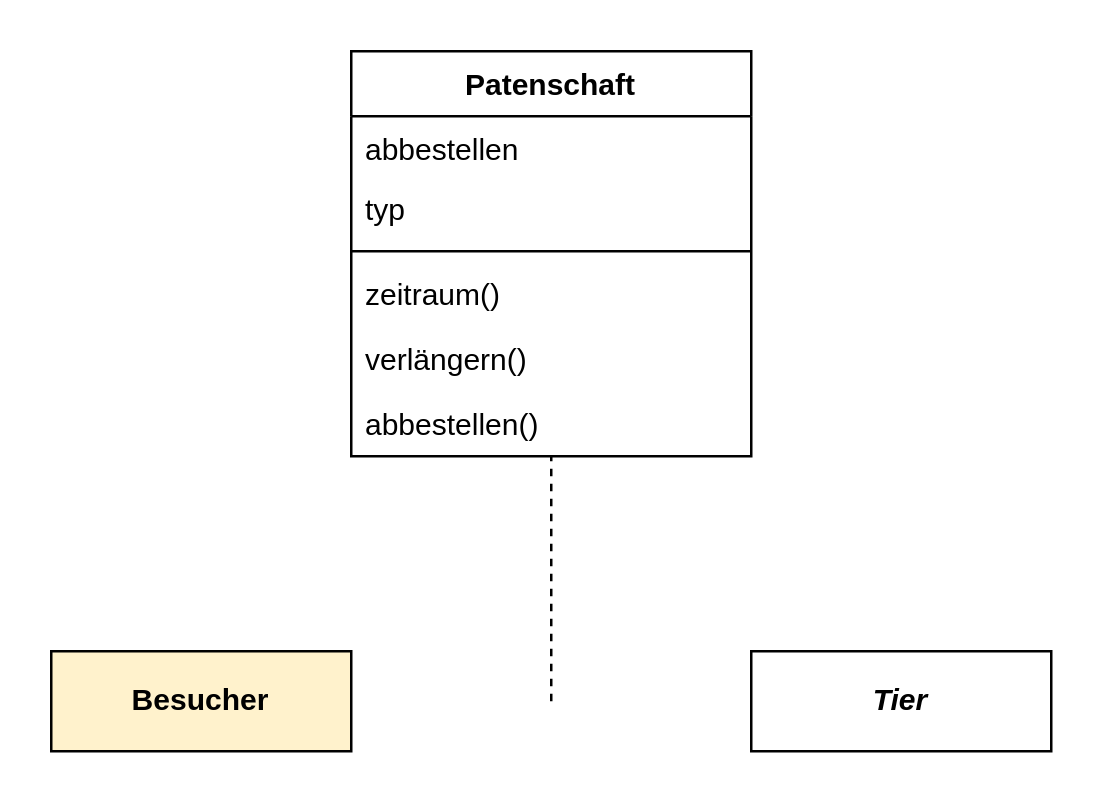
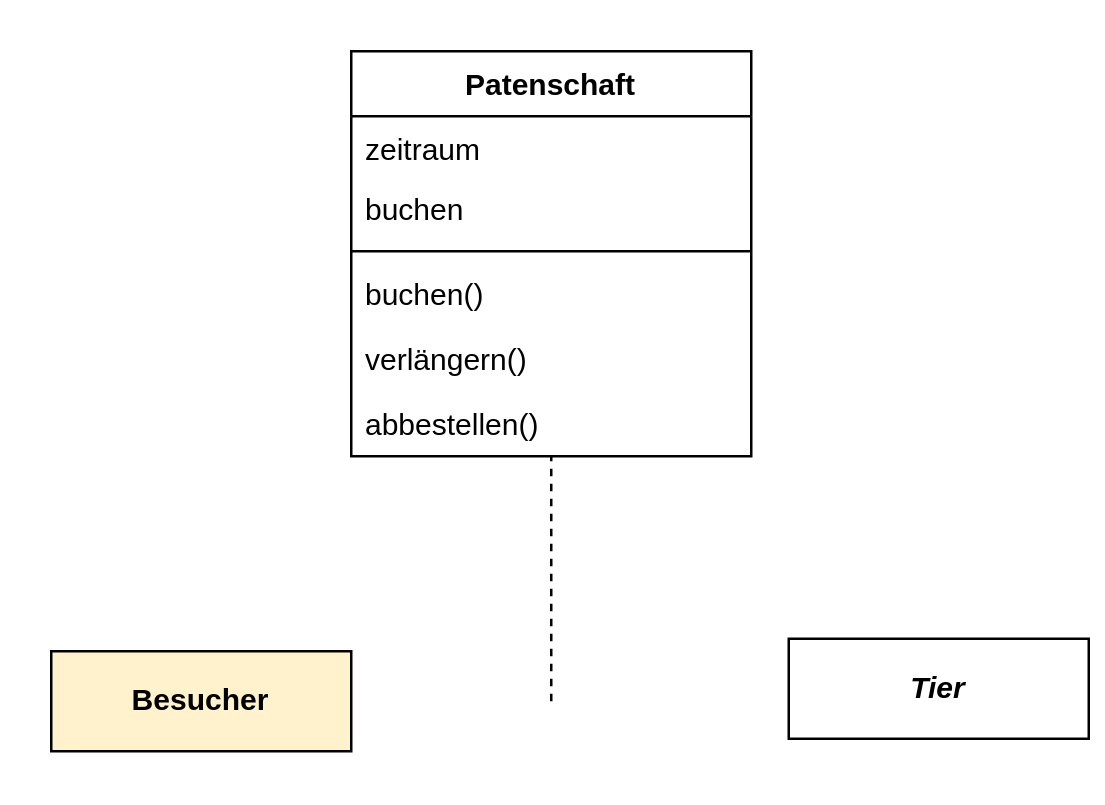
- <mxCell id="3" value="abbestellen" style="text;strokeColor=none;fillColor=none;align=left;verticalAlign=top;spacingLeft=4;spacingRight=4;overflow=hidden;rotatable=0;points=[[0,0.5],[1,0.5]];portConstraint=eastwest;whiteSpace=wrap;html=1;" parent="2" vertex="1"><mxGeometry y="26" width="160" height="24" as="geometry" /></mxCell>
+ <mxCell id="3" value="zeitraum" style="text;strokeColor=none;fillColor=none;align=left;verticalAlign=top;spacingLeft=4;spacingRight=4;overflow=hidden;rotatable=0;points=[[0,0.5],[1,0.5]];portConstraint=eastwest;whiteSpace=wrap;html=1;" parent="2" vertex="1"><mxGeometry y="26" width="160" height="24" as="geometry" /></mxCell>
- <mxCell id="4" value="typ" style="text;strokeColor=none;fillColor=none;align=left;verticalAlign=top;spacingLeft=4;spacingRight=4;overflow=hidden;rotatable=0;points=[[0,0.5],[1,0.5]];portConstraint=eastwest;whiteSpace=wrap;html=1;" parent="2" vertex="1"><mxGeometry y="50" width="160" height="26" as="geometry" /></mxCell>
+ <mxCell id="4" value="buchen" style="text;strokeColor=none;fillColor=none;align=left;verticalAlign=top;spacingLeft=4;spacingRight=4;overflow=hidden;rotatable=0;points=[[0,0.5],[1,0.5]];portConstraint=eastwest;whiteSpace=wrap;html=1;" parent="2" vertex="1"><mxGeometry y="50" width="160" height="26" as="geometry" /></mxCell>
- <mxCell id="6" value="zeitraum()" style="text;strokeColor=none;fillColor=none;align=left;verticalAlign=top;spacingLeft=4;spacingRight=4;overflow=hidden;rotatable=0;points=[[0,0.5],[1,0.5]];portConstraint=eastwest;whiteSpace=wrap;html=1;" parent="2" vertex="1"><mxGeometry y="84" width="160" height="26" as="geometry" /></mxCell>
+ <mxCell id="6" value="buchen()" style="text;strokeColor=none;fillColor=none;align=left;verticalAlign=top;spacingLeft=4;spacingRight=4;overflow=hidden;rotatable=0;points=[[0,0.5],[1,0.5]];portConstraint=eastwest;whiteSpace=wrap;html=1;" parent="2" vertex="1"><mxGeometry y="84" width="160" height="26" as="geometry" /></mxCell>
- <mxCell id="10" value="Tier" style="html=1;whiteSpace=wrap;fontStyle=3" parent="1" vertex="1"><mxGeometry x="300" y="260" width="120" height="40" as="geometry" /></mxCell>
+ <mxCell id="10" value="Tier" style="html=1;whiteSpace=wrap;fontStyle=3" parent="1" vertex="1"><mxGeometry x="315" y="255" width="120" height="40" as="geometry" /></mxCell>
